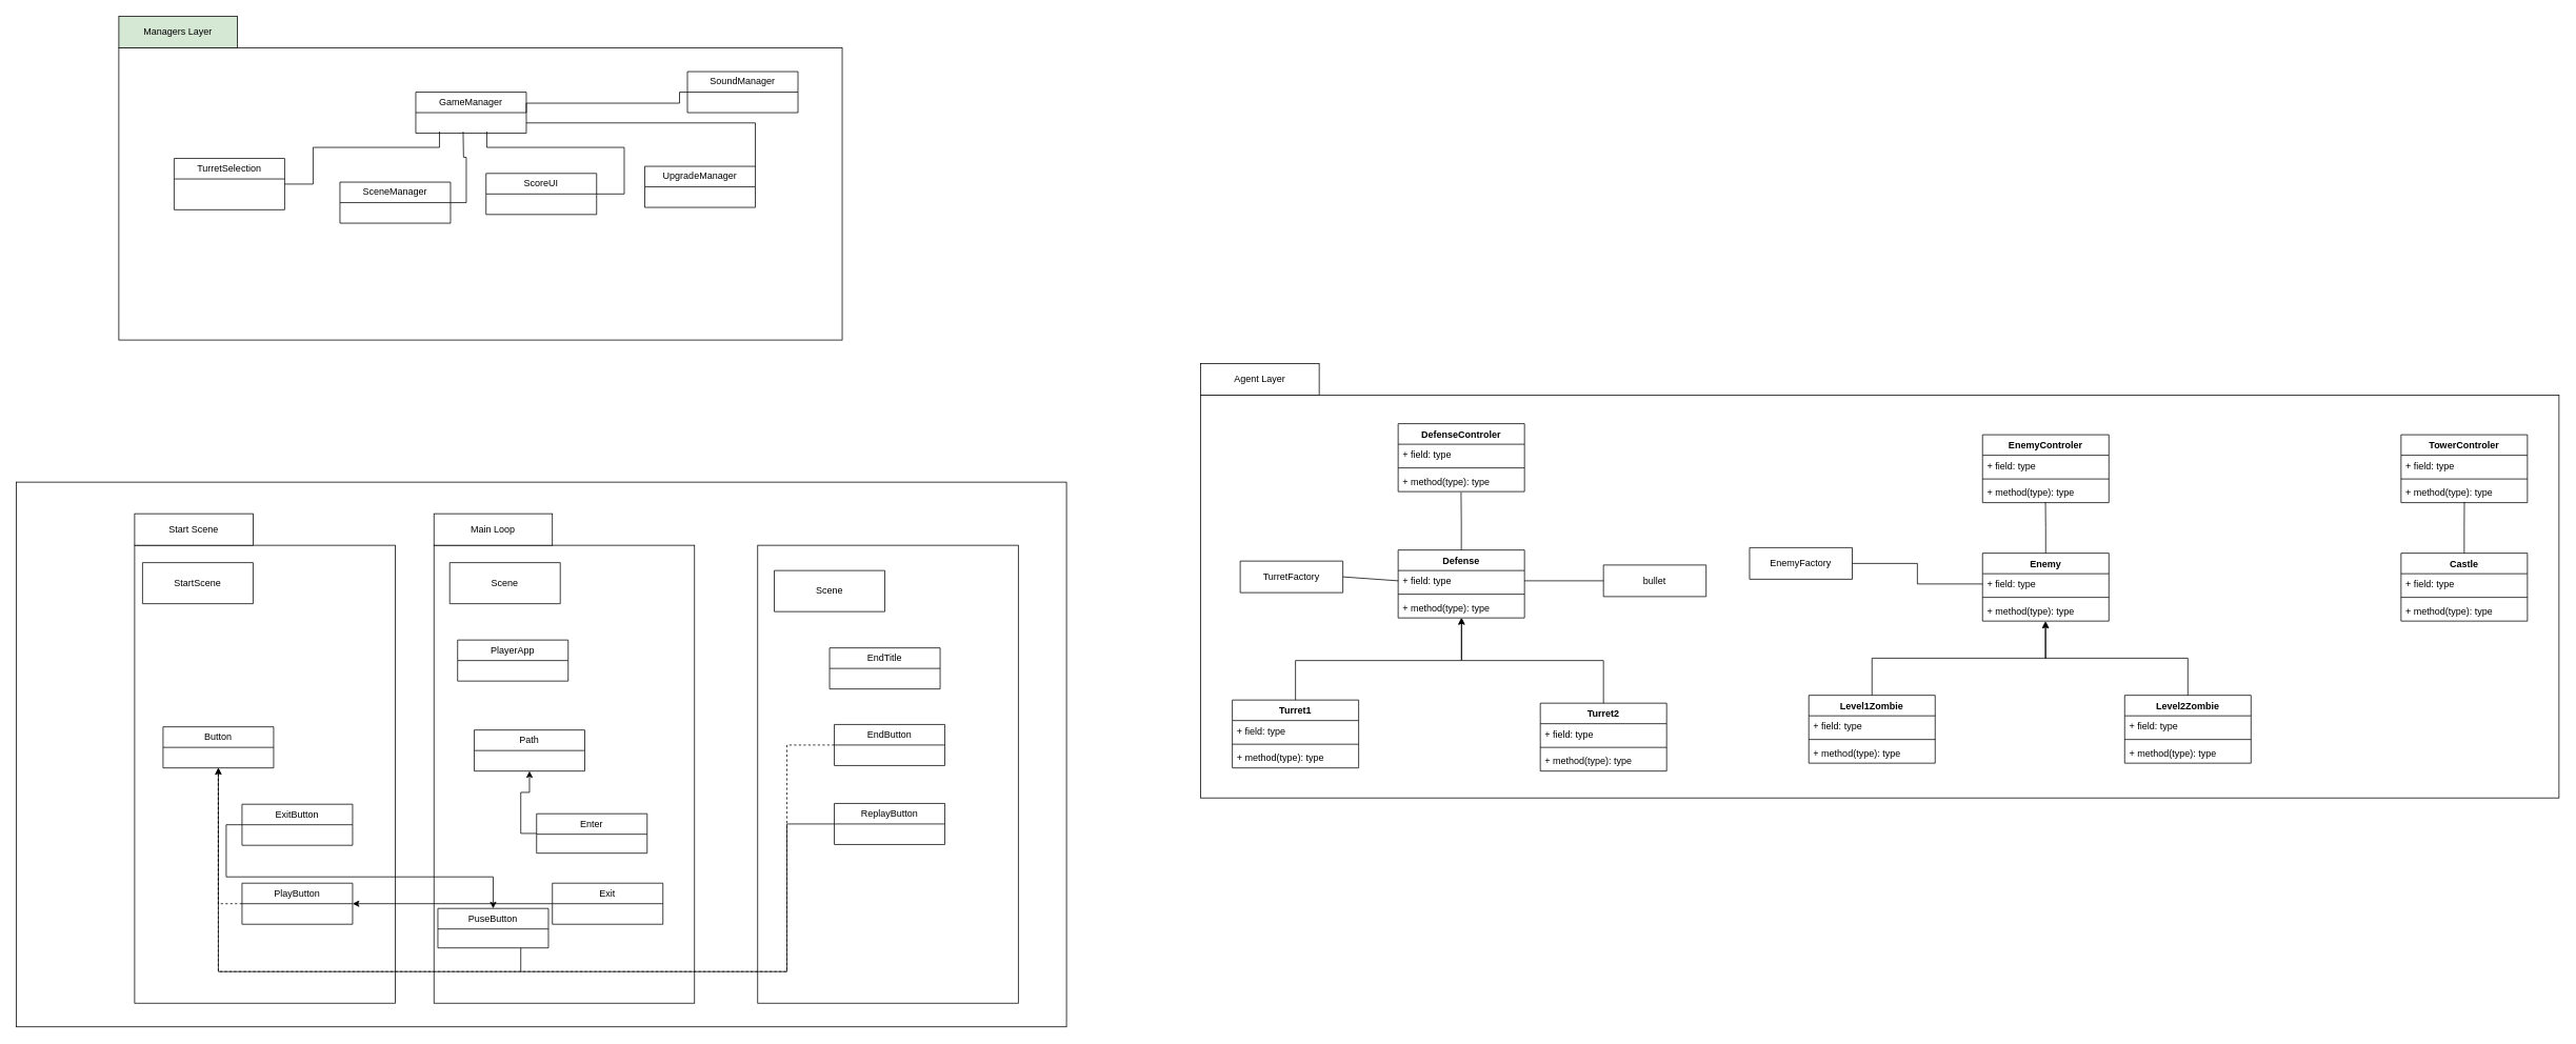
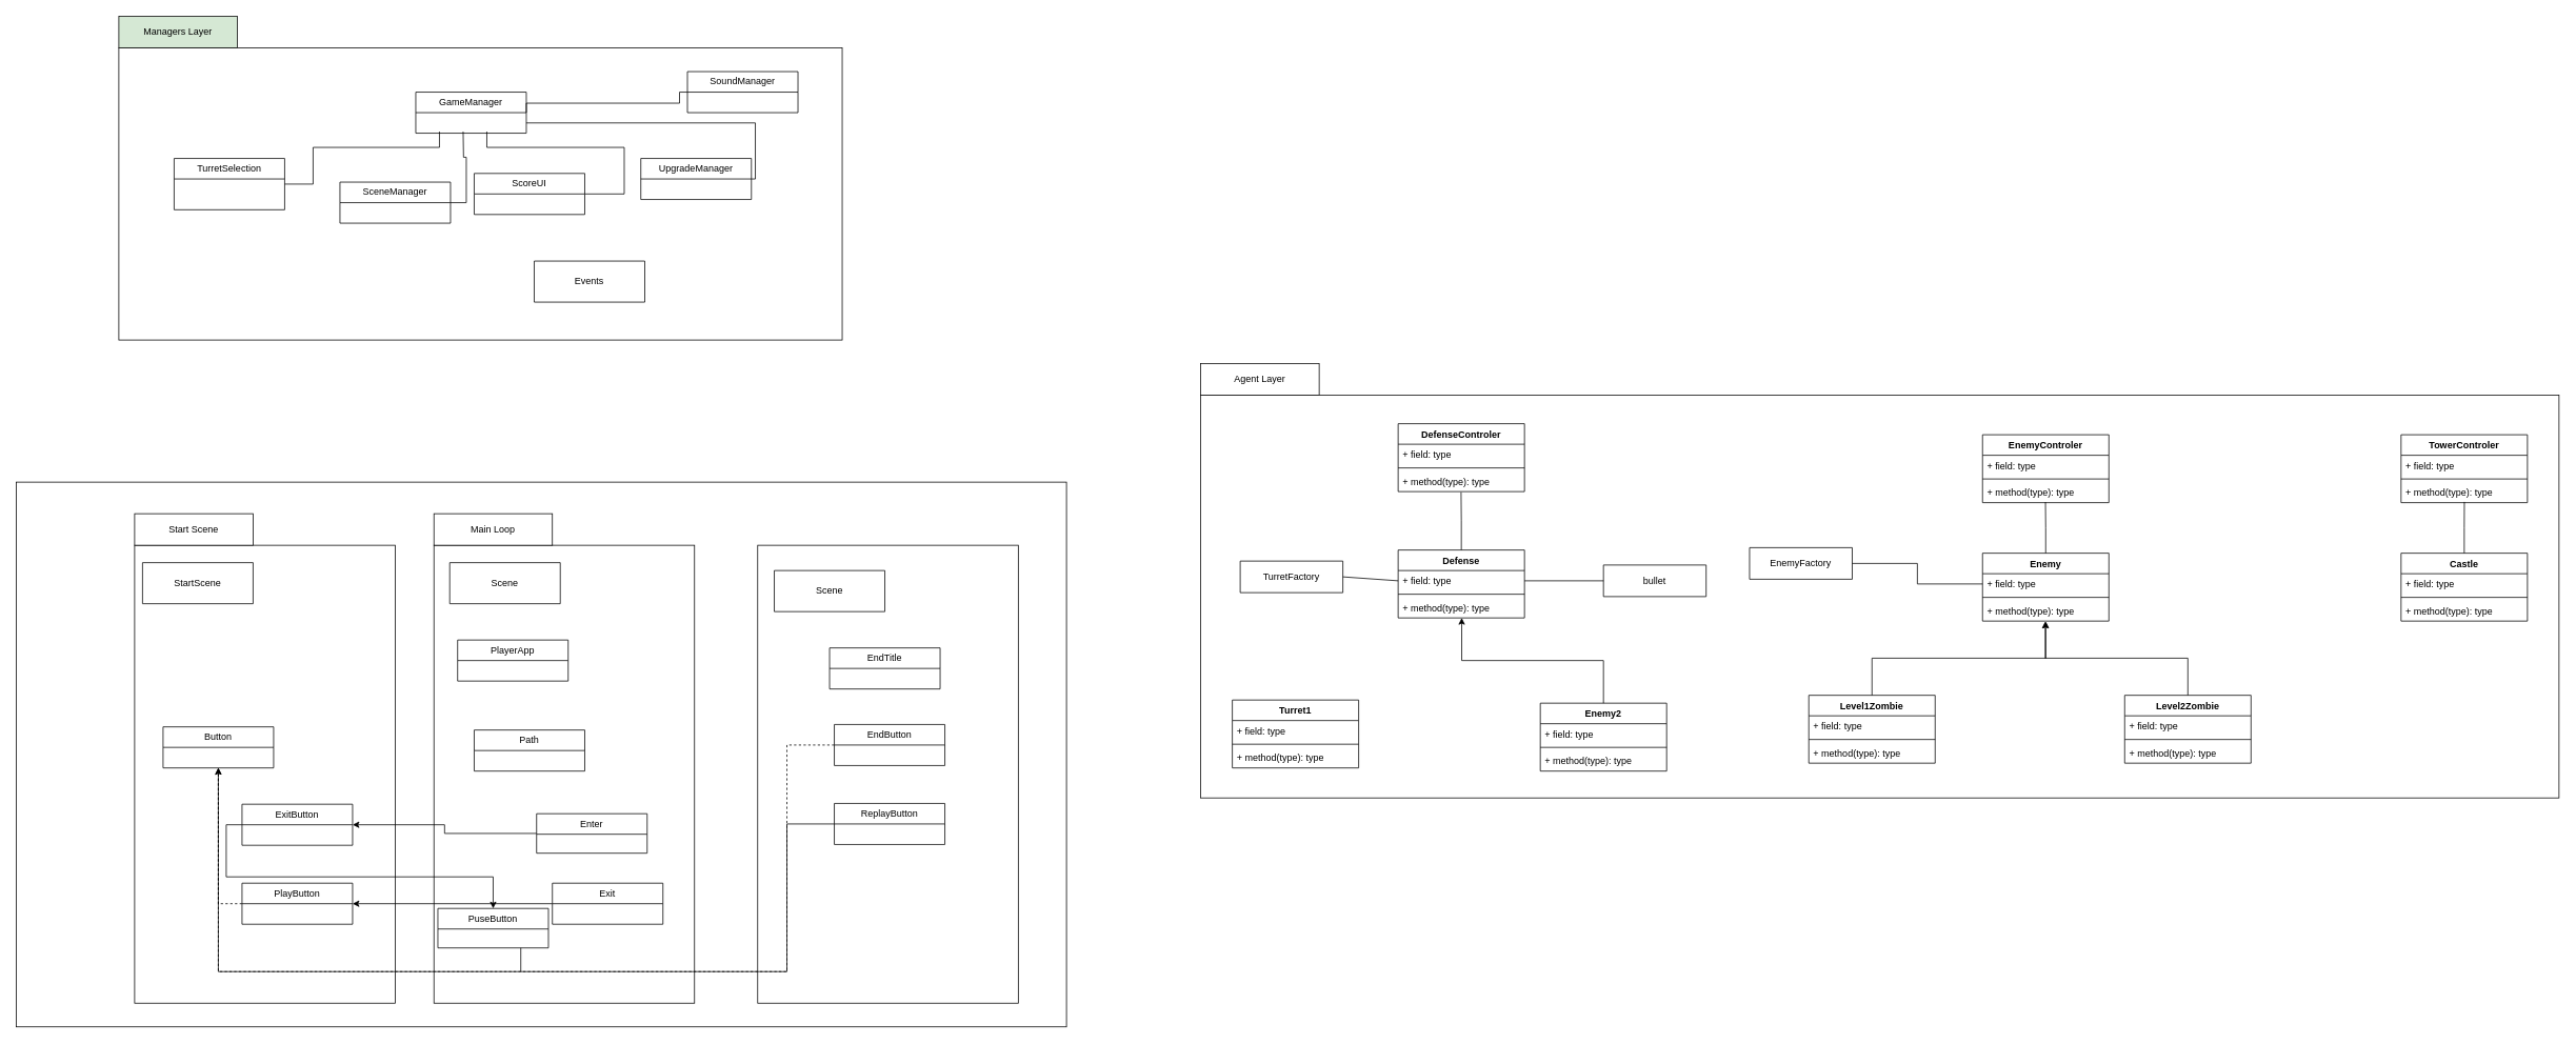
- <mxCell id="41" value="UpgradeManager" style="swimlane;fontStyle=0;childLayout=stackLayout;horizontal=1;startSize=26;fillColor=none;horizontalStack=0;resizeParent=1;resizeParentMax=0;resizeLast=0;collapsible=1;marginBottom=0;whiteSpace=wrap;html=1;" parent="1" vertex="1"><mxGeometry x="816" y="210" width="140" height="52" as="geometry" /></mxCell>
+ <mxCell id="41" value="UpgradeManager" style="swimlane;fontStyle=0;childLayout=stackLayout;horizontal=1;startSize=26;fillColor=none;horizontalStack=0;resizeParent=1;resizeParentMax=0;resizeLast=0;collapsible=1;marginBottom=0;whiteSpace=wrap;html=1;" parent="1" vertex="1"><mxGeometry x="811" y="200" width="140" height="52" as="geometry" /></mxCell>
- <mxCell id="39" value="ScoreUI" style="swimlane;fontStyle=0;childLayout=stackLayout;horizontal=1;startSize=26;fillColor=none;horizontalStack=0;resizeParent=1;resizeParentMax=0;resizeLast=0;collapsible=1;marginBottom=0;whiteSpace=wrap;html=1;" parent="1" vertex="1"><mxGeometry x="615" y="219" width="140" height="52" as="geometry" /></mxCell>
+ <mxCell id="39" value="ScoreUI" style="swimlane;fontStyle=0;childLayout=stackLayout;horizontal=1;startSize=26;fillColor=none;horizontalStack=0;resizeParent=1;resizeParentMax=0;resizeLast=0;collapsible=1;marginBottom=0;whiteSpace=wrap;html=1;" parent="1" vertex="1"><mxGeometry x="600" y="219" width="140" height="52" as="geometry" /></mxCell>
+ <mxCell id="33" value="Events" style="swimlane;fontStyle=0;childLayout=stackLayout;horizontal=1;startSize=52;fillColor=none;horizontalStack=0;resizeParent=1;resizeParentMax=0;resizeLast=0;collapsible=1;marginBottom=0;whiteSpace=wrap;html=1;" parent="1" vertex="1"><mxGeometry x="676" y="330" width="140" height="52" as="geometry" /></mxCell>
- <mxCell id="22" style="edgeStyle=orthogonalEdgeStyle;rounded=0;orthogonalLoop=1;jettySize=auto;html=1;entryX=0.5;entryY=1;entryDx=0;entryDy=0;" parent="1" source="23" target="10" edge="1"><mxGeometry relative="1" as="geometry"><Array as="points"><mxPoint x="1640" y="836" /><mxPoint x="1850" y="836" /></Array></mxGeometry></mxCell>
- <mxCell id="27" value="Turret2" style="swimlane;fontStyle=1;align=center;verticalAlign=top;childLayout=stackLayout;horizontal=1;startSize=26;horizontalStack=0;resizeParent=1;resizeParentMax=0;resizeLast=0;collapsible=1;marginBottom=0;whiteSpace=wrap;html=1;" parent="1" vertex="1"><mxGeometry x="1950" y="890" width="160" height="86" as="geometry" /></mxCell>
+ <mxCell id="27" value="Enemy2" style="swimlane;fontStyle=1;align=center;verticalAlign=top;childLayout=stackLayout;horizontal=1;startSize=26;horizontalStack=0;resizeParent=1;resizeParentMax=0;resizeLast=0;collapsible=1;marginBottom=0;whiteSpace=wrap;html=1;" parent="1" vertex="1"><mxGeometry x="1950" y="890" width="160" height="86" as="geometry" /></mxCell>
- <mxCell id="70" style="edgeStyle=orthogonalEdgeStyle;rounded=0;orthogonalLoop=1;jettySize=auto;html=1;exitX=0;exitY=0.5;exitDx=0;exitDy=0;entryX=0.5;entryY=1;entryDx=0;entryDy=0;" parent="1" source="71" target="87" edge="1"><mxGeometry relative="1" as="geometry" /></mxCell>
+ <mxCell id="70" style="edgeStyle=orthogonalEdgeStyle;rounded=0;orthogonalLoop=1;jettySize=auto;html=1;exitX=0;exitY=0.5;exitDx=0;exitDy=0;" parent="1" source="71" target="80" edge="1"><mxGeometry relative="1" as="geometry" /></mxCell>
